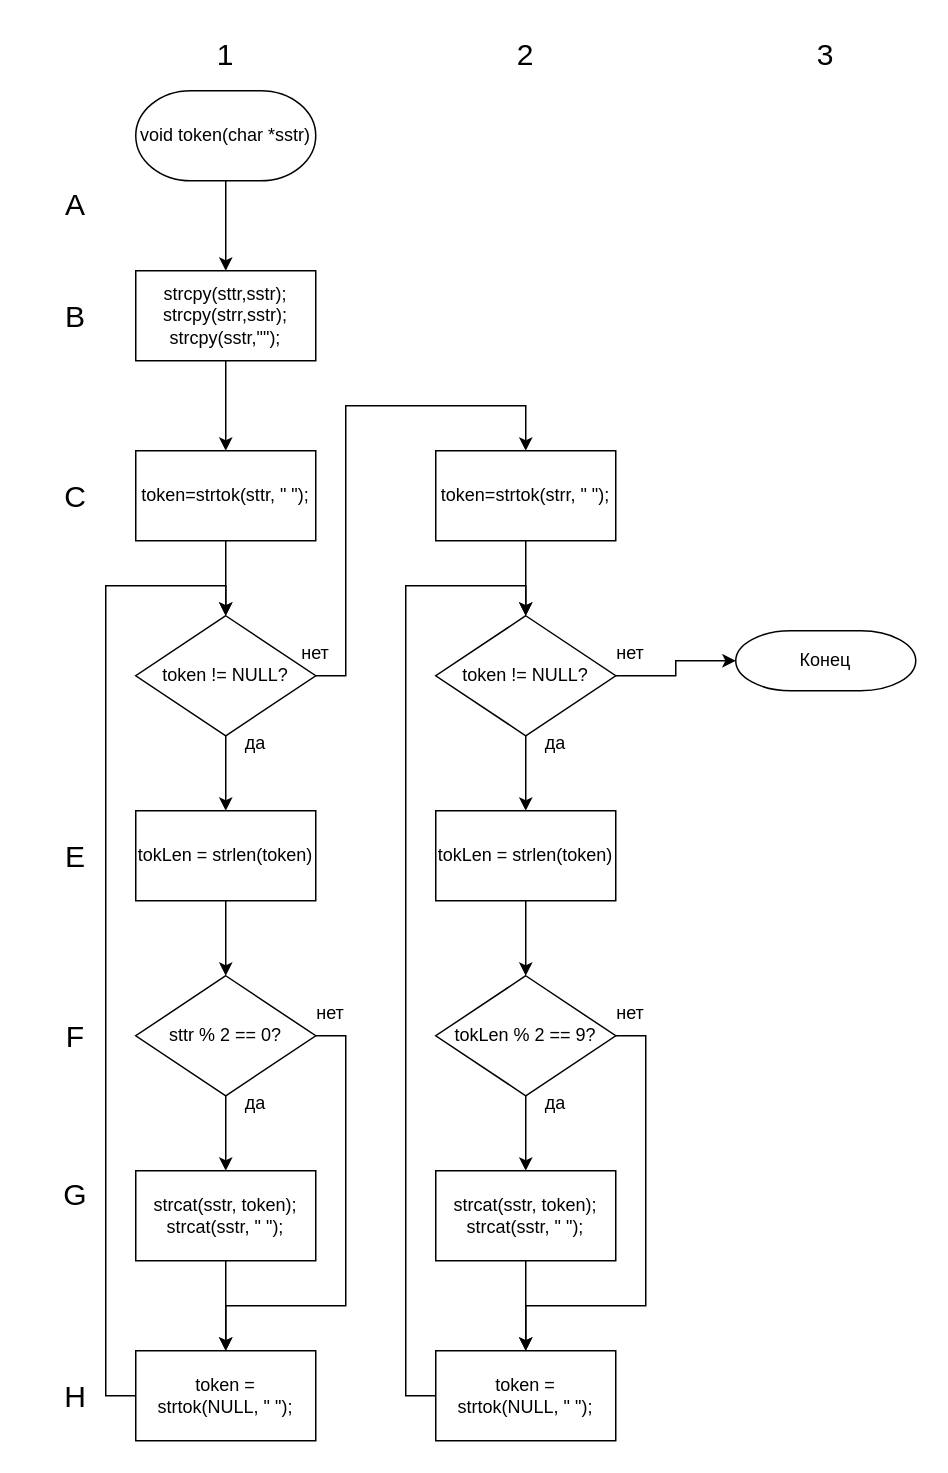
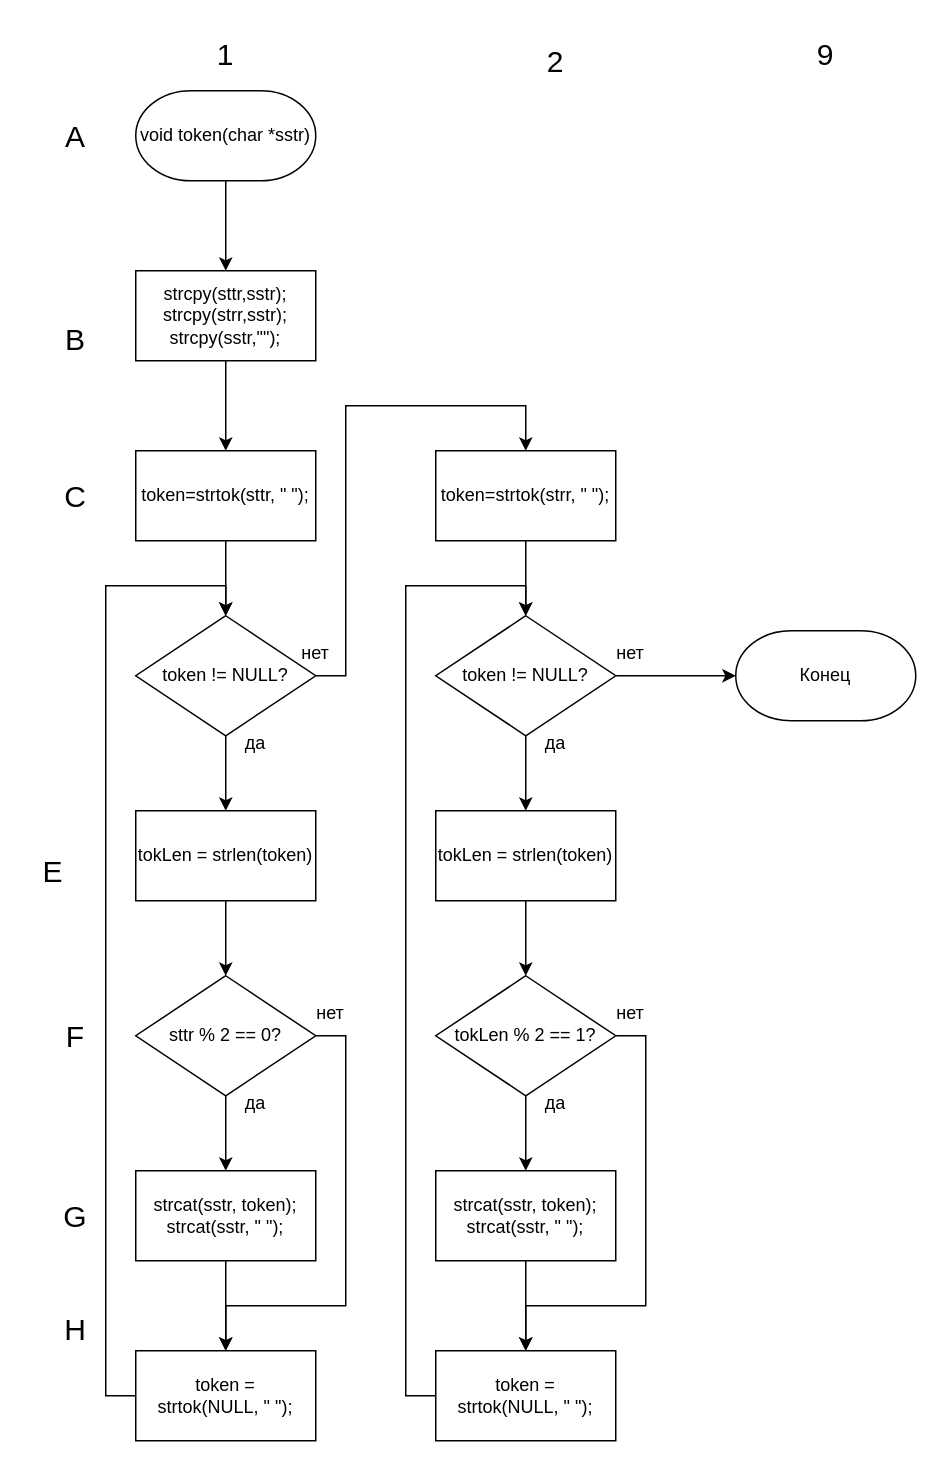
- <mxCell id="49" value="&lt;font style=&quot;font-size: 20px;&quot;&gt;2&lt;/font&gt;" style="text;html=1;strokeColor=none;fillColor=none;align=center;verticalAlign=middle;whiteSpace=wrap;rounded=0;" vertex="1" parent="1"><mxGeometry x="320" y="20" width="60" height="30" as="geometry" /></mxCell>
+ <mxCell id="49" value="&lt;font style=&quot;font-size: 20px;&quot;&gt;2&lt;/font&gt;" style="text;html=1;strokeColor=none;fillColor=none;align=center;verticalAlign=middle;whiteSpace=wrap;rounded=0;" vertex="1" parent="1"><mxGeometry x="340" y="25" width="60" height="30" as="geometry" /></mxCell>
- <mxCell id="52" value="&lt;font style=&quot;font-size: 20px;&quot;&gt;3&lt;/font&gt;" style="text;html=1;strokeColor=none;fillColor=none;align=center;verticalAlign=middle;whiteSpace=wrap;rounded=0;" vertex="1" parent="1"><mxGeometry x="520" y="20" width="60" height="30" as="geometry" /></mxCell>
+ <mxCell id="52" value="&lt;font style=&quot;font-size: 20px;&quot;&gt;9&lt;/font&gt;" style="text;html=1;strokeColor=none;fillColor=none;align=center;verticalAlign=middle;whiteSpace=wrap;rounded=0;" vertex="1" parent="1"><mxGeometry x="520" y="20" width="60" height="30" as="geometry" /></mxCell>
- <mxCell id="10" value="&lt;span style=&quot;font-size: 20px;&quot;&gt;A&lt;/span&gt;" style="text;html=1;strokeColor=none;fillColor=none;align=center;verticalAlign=middle;whiteSpace=wrap;rounded=0;" vertex="1" parent="1"><mxGeometry x="20" y="120" width="60" height="30" as="geometry" /></mxCell>
+ <mxCell id="10" value="&lt;span style=&quot;font-size: 20px;&quot;&gt;A&lt;/span&gt;" style="text;html=1;strokeColor=none;fillColor=none;align=center;verticalAlign=middle;whiteSpace=wrap;rounded=0;" vertex="1" parent="1"><mxGeometry x="20" y="75" width="60" height="30" as="geometry" /></mxCell>
- <mxCell id="9" value="&lt;font style=&quot;font-size: 20px;&quot;&gt;B&lt;/font&gt;" style="text;html=1;strokeColor=none;fillColor=none;align=center;verticalAlign=middle;whiteSpace=wrap;rounded=0;" vertex="1" parent="1"><mxGeometry x="20" y="195" width="60" height="30" as="geometry" /></mxCell>
+ <mxCell id="9" value="&lt;font style=&quot;font-size: 20px;&quot;&gt;B&lt;/font&gt;" style="text;html=1;strokeColor=none;fillColor=none;align=center;verticalAlign=middle;whiteSpace=wrap;rounded=0;" vertex="1" parent="1"><mxGeometry x="20" y="210" width="60" height="30" as="geometry" /></mxCell>
- <mxCell id="50" value="Конец" style="strokeWidth=1;html=1;shape=mxgraph.flowchart.terminator;whiteSpace=wrap;" vertex="1" parent="1"><mxGeometry x="490" y="420" width="120" height="40" as="geometry" /></mxCell>
+ <mxCell id="50" value="Конец" style="strokeWidth=1;html=1;shape=mxgraph.flowchart.terminator;whiteSpace=wrap;" vertex="1" parent="1"><mxGeometry x="490" y="420" width="120" height="60" as="geometry" /></mxCell>
- <mxCell id="5" value="&lt;font style=&quot;font-size: 20px;&quot;&gt;E&lt;/font&gt;" style="text;html=1;strokeColor=none;fillColor=none;align=center;verticalAlign=middle;whiteSpace=wrap;rounded=0;" vertex="1" parent="1"><mxGeometry x="20" y="555" width="60" height="30" as="geometry" /></mxCell>
+ <mxCell id="5" value="&lt;font style=&quot;font-size: 20px;&quot;&gt;E&lt;/font&gt;" style="text;html=1;strokeColor=none;fillColor=none;align=center;verticalAlign=middle;whiteSpace=wrap;rounded=0;" vertex="1" parent="1"><mxGeometry x="5" y="565" width="60" height="30" as="geometry" /></mxCell>
- <mxCell id="38" value="tokLen % 2 == 9?" style="rhombus;whiteSpace=wrap;html=1;" vertex="1" parent="1"><mxGeometry x="290" y="650" width="120" height="80" as="geometry" /></mxCell>
+ <mxCell id="38" value="tokLen % 2 == 1?" style="rhombus;whiteSpace=wrap;html=1;" vertex="1" parent="1"><mxGeometry x="290" y="650" width="120" height="80" as="geometry" /></mxCell>
- <mxCell id="7" value="&lt;font style=&quot;font-size: 20px;&quot;&gt;G&lt;/font&gt;" style="text;html=1;strokeColor=none;fillColor=none;align=center;verticalAlign=middle;whiteSpace=wrap;rounded=0;" vertex="1" parent="1"><mxGeometry x="20" y="780" width="60" height="30" as="geometry" /></mxCell>
+ <mxCell id="7" value="&lt;font style=&quot;font-size: 20px;&quot;&gt;G&lt;/font&gt;" style="text;html=1;strokeColor=none;fillColor=none;align=center;verticalAlign=middle;whiteSpace=wrap;rounded=0;" vertex="1" parent="1"><mxGeometry x="20" y="795" width="60" height="30" as="geometry" /></mxCell>
- <mxCell id="13" value="&lt;font style=&quot;font-size: 20px;&quot;&gt;H&lt;/font&gt;" style="text;html=1;strokeColor=none;fillColor=none;align=center;verticalAlign=middle;whiteSpace=wrap;rounded=0;" vertex="1" parent="1"><mxGeometry x="20" y="915" width="60" height="30" as="geometry" /></mxCell>
+ <mxCell id="13" value="&lt;font style=&quot;font-size: 20px;&quot;&gt;H&lt;/font&gt;" style="text;html=1;strokeColor=none;fillColor=none;align=center;verticalAlign=middle;whiteSpace=wrap;rounded=0;" vertex="1" parent="1"><mxGeometry x="20" y="870" width="60" height="30" as="geometry" /></mxCell>
